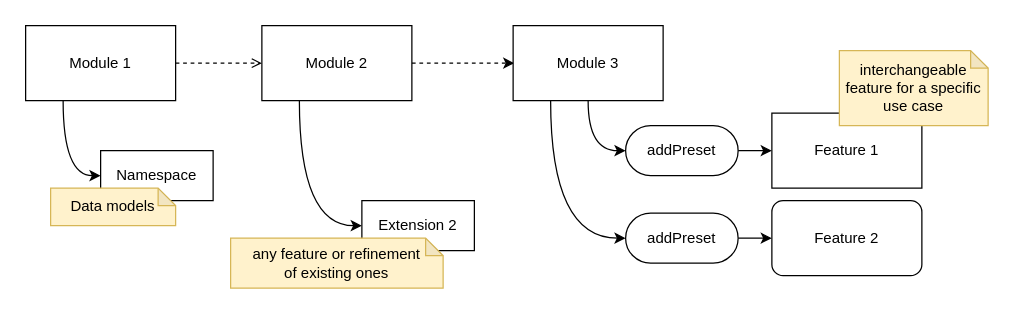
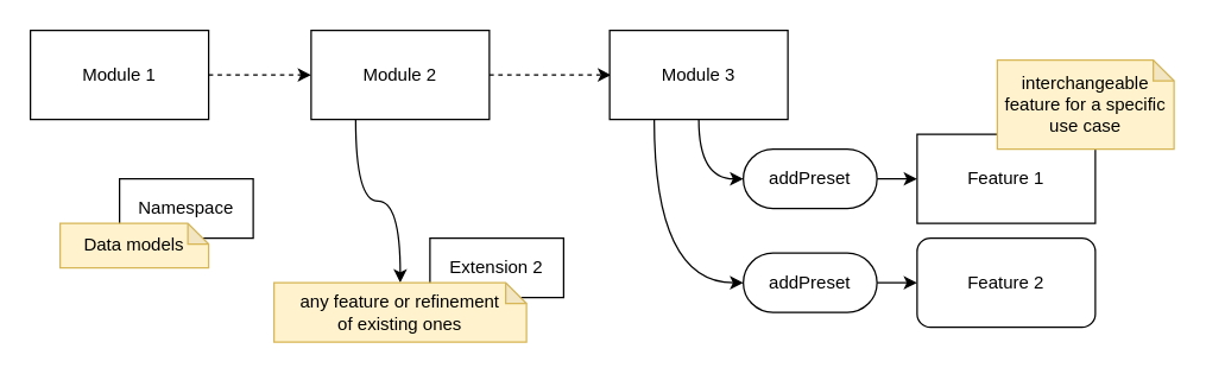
- <mxCell id="2" style="edgeStyle=orthogonalEdgeStyle;rounded=0;orthogonalLoop=1;jettySize=auto;html=1;exitX=1;exitY=0.5;exitDx=0;exitDy=0;entryX=0;entryY=0.5;entryDx=0;entryDy=0;dashed=1;endArrow=open;" parent="1" source="4" target="13" edge="1"><mxGeometry relative="1" as="geometry" /></mxCell>
+ <mxCell id="2" style="edgeStyle=orthogonalEdgeStyle;rounded=0;orthogonalLoop=1;jettySize=auto;html=1;exitX=1;exitY=0.5;exitDx=0;exitDy=0;entryX=0;entryY=0.5;entryDx=0;entryDy=0;dashed=1;" parent="1" source="4" target="13" edge="1"><mxGeometry relative="1" as="geometry" /></mxCell>
- <mxCell id="3" style="edgeStyle=orthogonalEdgeStyle;rounded=0;orthogonalLoop=1;jettySize=auto;html=1;exitX=0.25;exitY=1;exitDx=0;exitDy=0;entryX=0;entryY=0.5;entryDx=0;entryDy=0;curved=1;" parent="1" source="4" target="17" edge="1"><mxGeometry relative="1" as="geometry" /></mxCell>
- <mxCell id="12" style="edgeStyle=orthogonalEdgeStyle;rounded=0;orthogonalLoop=1;jettySize=auto;html=1;exitX=0.25;exitY=1;exitDx=0;exitDy=0;entryX=0;entryY=0.5;entryDx=0;entryDy=0;curved=1;" parent="1" source="13" target="18" edge="1"><mxGeometry relative="1" as="geometry" /></mxCell>
+ <mxCell id="12" style="edgeStyle=orthogonalEdgeStyle;rounded=0;orthogonalLoop=1;jettySize=auto;html=1;exitX=0.25;exitY=1;exitDx=0;exitDy=0;curved=1;" parent="1" source="13" target="20" edge="1"><mxGeometry relative="1" as="geometry" /></mxCell>
